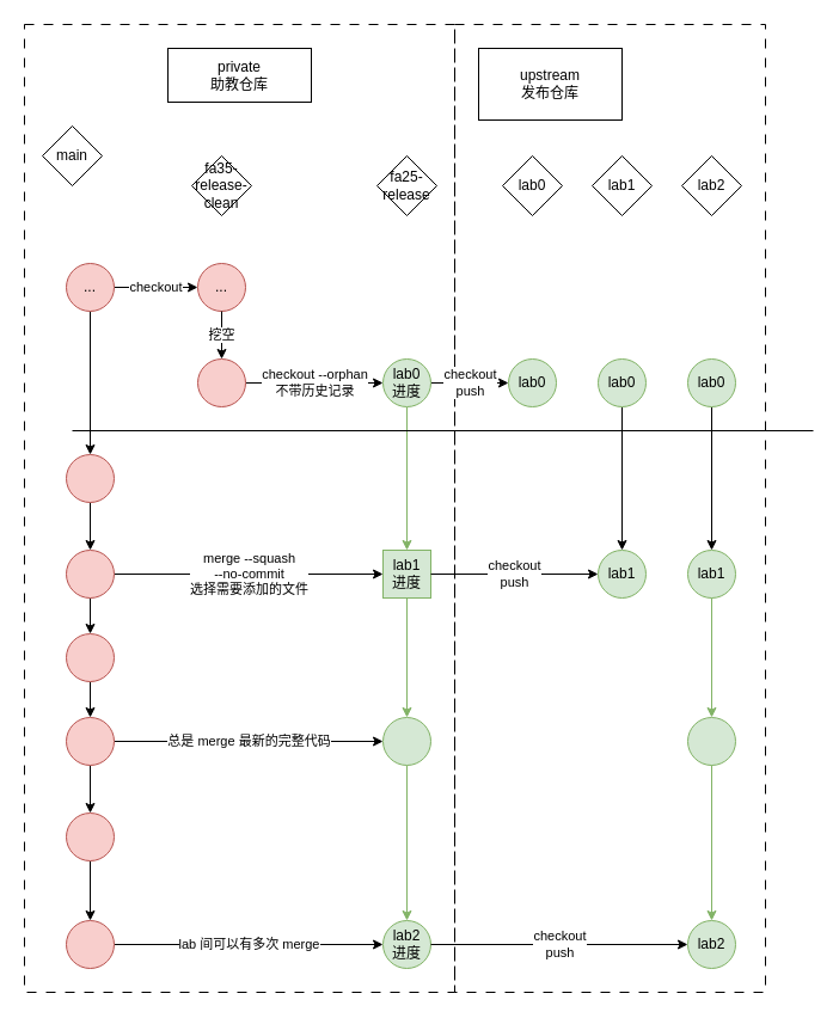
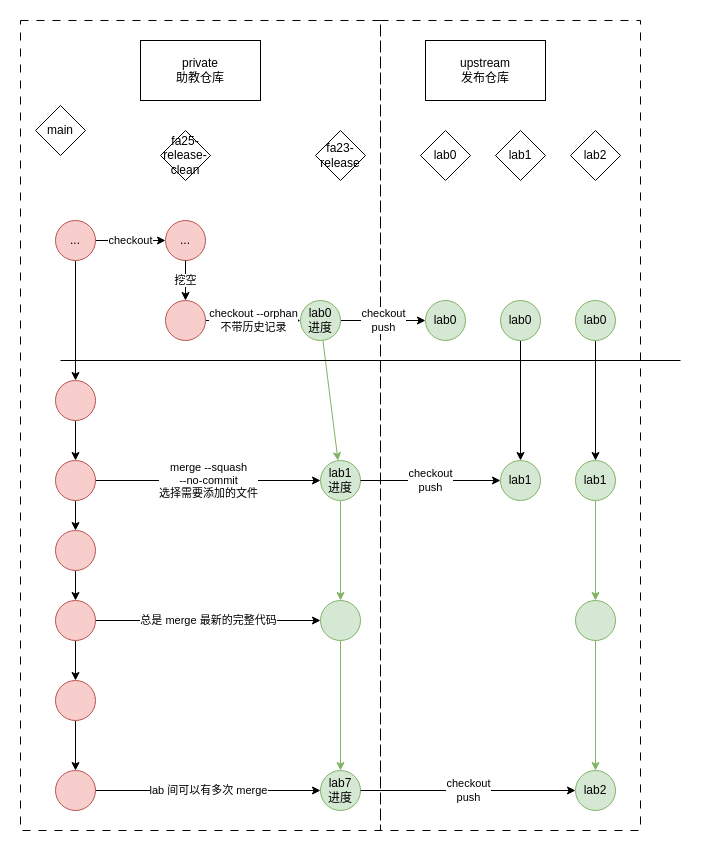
- <mxCell id="4" value="private&lt;div&gt;助教仓库&lt;/div&gt;" style="rounded=0;whiteSpace=wrap;html=1;" vertex="1" parent="1"><mxGeometry x="140" y="40" width="120" height="45" as="geometry" /></mxCell>
+ <mxCell id="4" value="private&lt;div&gt;助教仓库&lt;/div&gt;" style="rounded=0;whiteSpace=wrap;html=1;" vertex="1" parent="1"><mxGeometry x="140" y="40" width="120" height="60" as="geometry" /></mxCell>
- <mxCell id="5" value="upstream&lt;div&gt;发布仓库&lt;/div&gt;" style="rounded=0;whiteSpace=wrap;html=1;" vertex="1" parent="1"><mxGeometry x="400" y="40" width="120" height="60" as="geometry" /></mxCell>
+ <mxCell id="5" value="upstream&lt;div&gt;发布仓库&lt;/div&gt;" style="rounded=0;whiteSpace=wrap;html=1;" vertex="1" parent="1"><mxGeometry x="425" y="40" width="120" height="60" as="geometry" /></mxCell>
- <mxCell id="39" value="fa35-release-clean" style="rhombus;whiteSpace=wrap;html=1;" vertex="1" parent="1"><mxGeometry x="160" y="130" width="50" height="50" as="geometry" /></mxCell>
+ <mxCell id="39" value="fa25-release-clean" style="rhombus;whiteSpace=wrap;html=1;" vertex="1" parent="1"><mxGeometry x="160" y="130" width="50" height="50" as="geometry" /></mxCell>
- <mxCell id="20" value="fa25-release" style="rhombus;whiteSpace=wrap;html=1;" vertex="1" parent="1"><mxGeometry x="315" y="130" width="50" height="50" as="geometry" /></mxCell>
+ <mxCell id="20" value="fa23-release" style="rhombus;whiteSpace=wrap;html=1;" vertex="1" parent="1"><mxGeometry x="315" y="130" width="50" height="50" as="geometry" /></mxCell>
- <mxCell id="24" value="lab0&lt;div&gt;进度&lt;/div&gt;" style="ellipse;whiteSpace=wrap;html=1;aspect=fixed;fillColor=#d5e8d4;strokeColor=#82b366;" vertex="1" parent="1"><mxGeometry x="320" y="300" width="40" height="40" as="geometry" /></mxCell>
+ <mxCell id="24" value="lab0&lt;div&gt;进度&lt;/div&gt;" style="ellipse;whiteSpace=wrap;html=1;aspect=fixed;fillColor=#d5e8d4;strokeColor=#82b366;" vertex="1" parent="1"><mxGeometry x="300" y="300" width="40" height="40" as="geometry" /></mxCell>
- <mxCell id="29" value="lab1&lt;div&gt;进度&lt;/div&gt;" style="whiteSpace=wrap;html=1;aspect=fixed;fillColor=#d5e8d4;strokeColor=#82b366;rounded=0;" vertex="1" parent="1"><mxGeometry x="320" y="460" width="40" height="40" as="geometry" /></mxCell>
+ <mxCell id="29" value="lab1&lt;div&gt;进度&lt;/div&gt;" style="ellipse;whiteSpace=wrap;html=1;aspect=fixed;fillColor=#d5e8d4;strokeColor=#82b366;" vertex="1" parent="1"><mxGeometry x="320" y="460" width="40" height="40" as="geometry" /></mxCell>
- <mxCell id="33" value="lab2&lt;div&gt;进度&lt;/div&gt;" style="ellipse;whiteSpace=wrap;html=1;aspect=fixed;fillColor=#d5e8d4;strokeColor=#82b366;" vertex="1" parent="1"><mxGeometry x="320" y="770" width="40" height="40" as="geometry" /></mxCell>
+ <mxCell id="33" value="lab7&lt;div&gt;进度&lt;/div&gt;" style="ellipse;whiteSpace=wrap;html=1;aspect=fixed;fillColor=#d5e8d4;strokeColor=#82b366;" vertex="1" parent="1"><mxGeometry x="320" y="770" width="40" height="40" as="geometry" /></mxCell>
